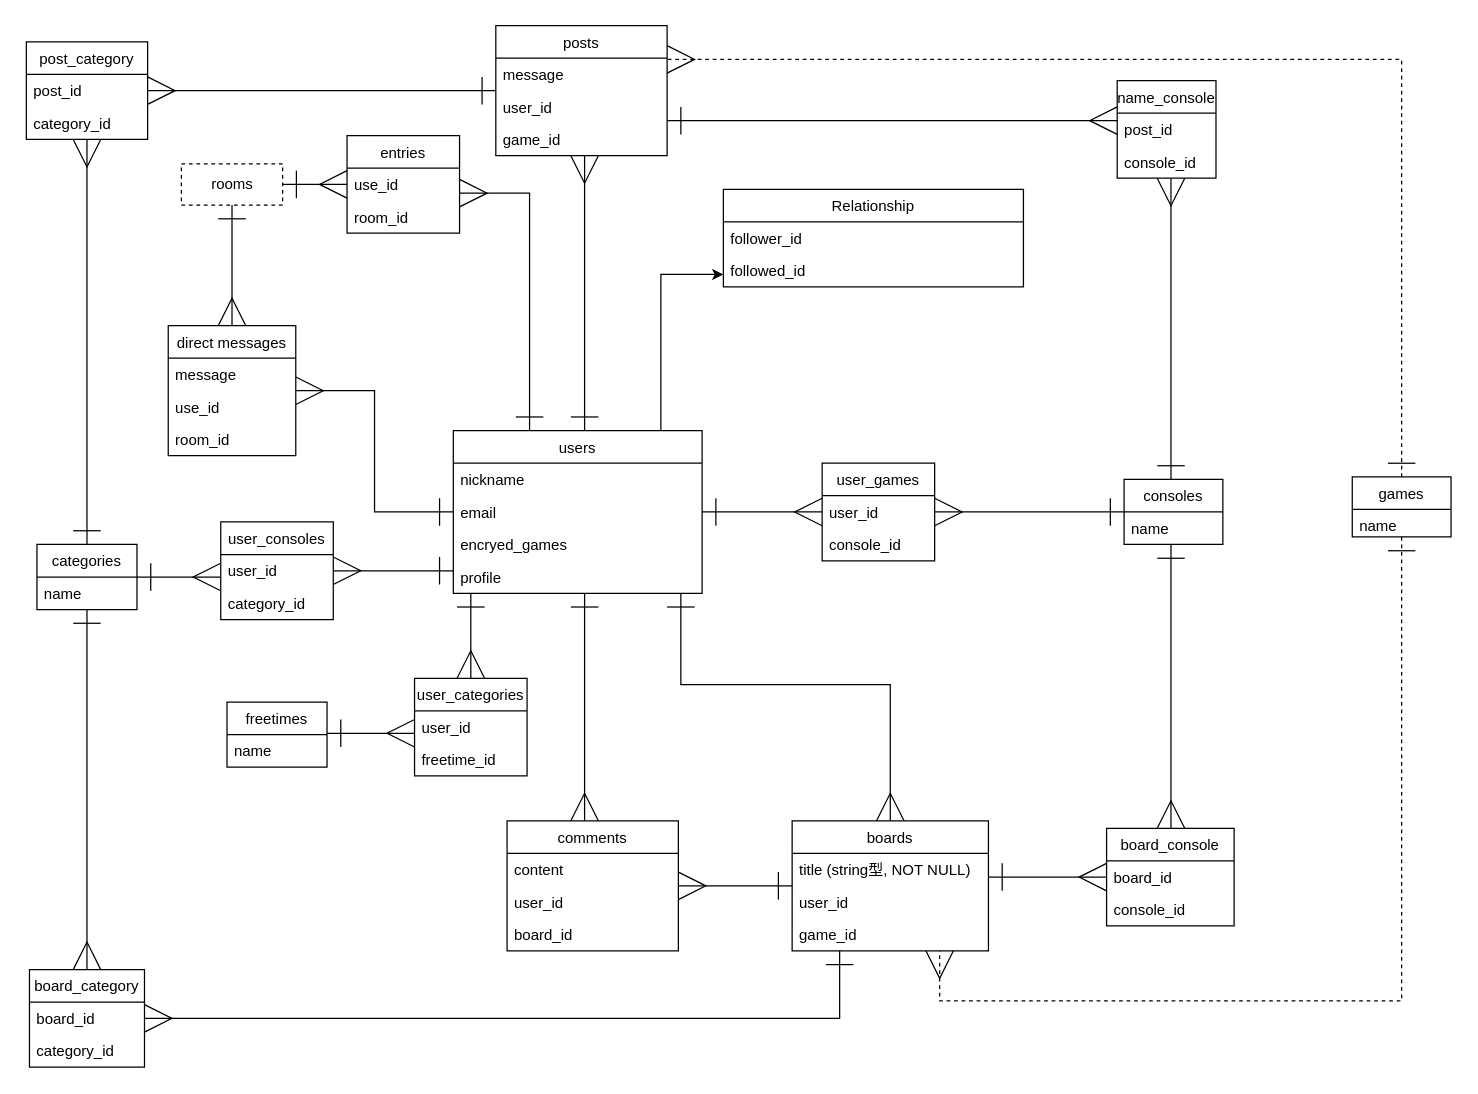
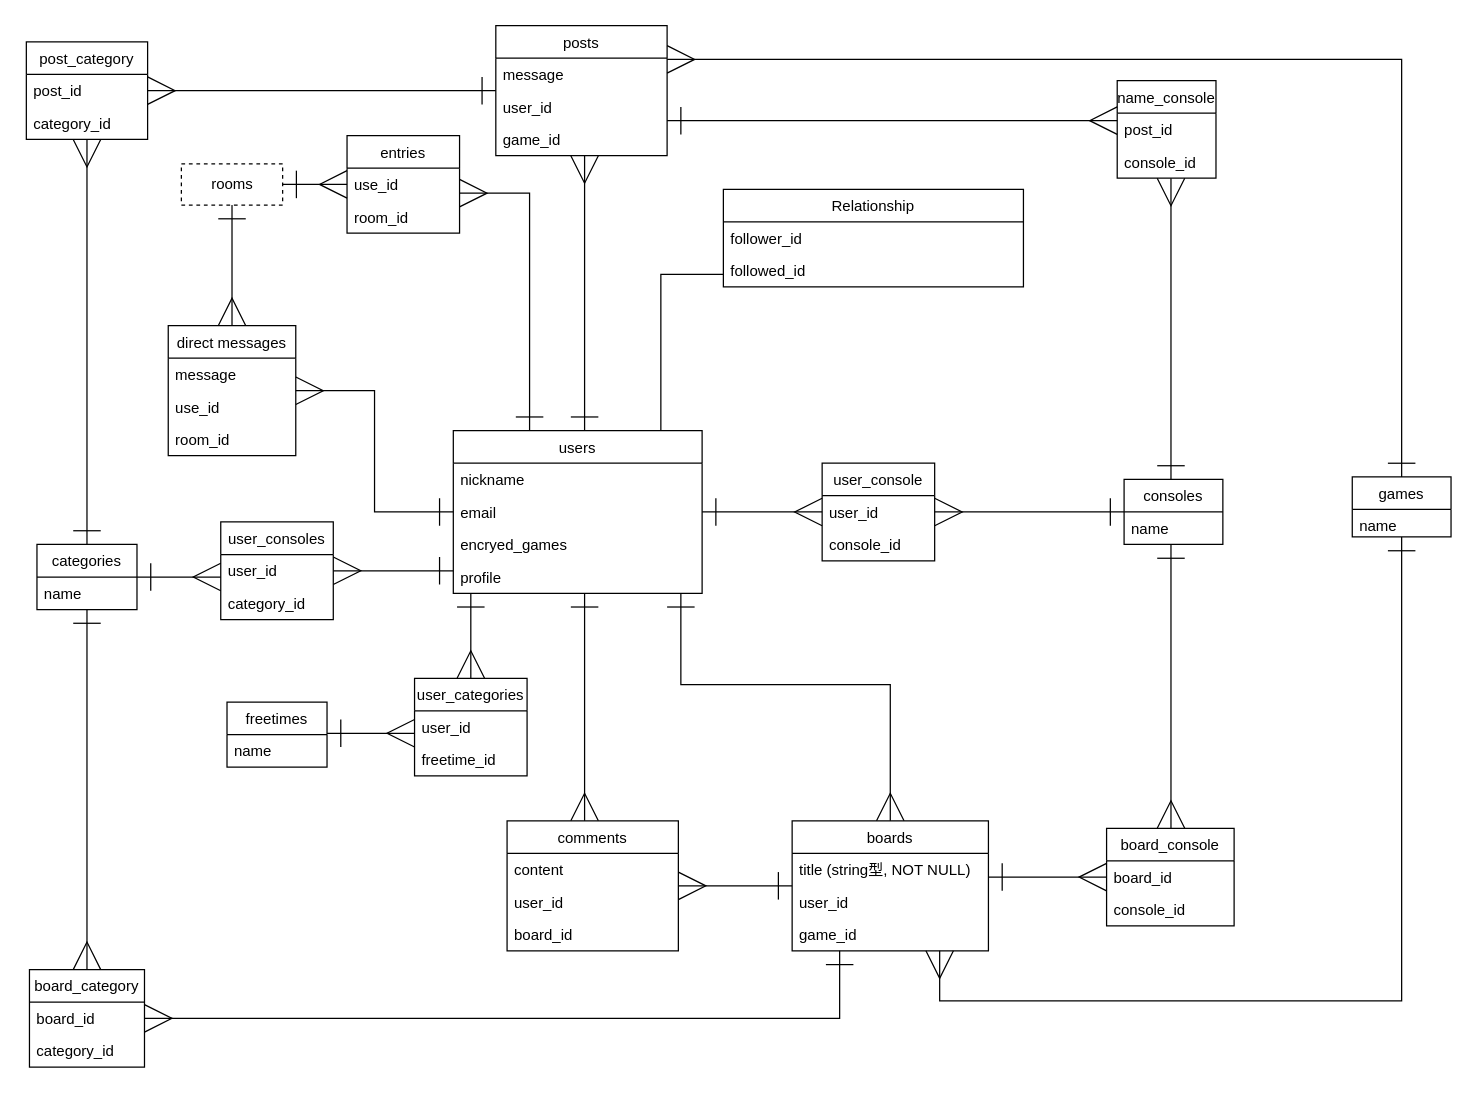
- <mxCell id="26" style="edgeStyle=orthogonalEdgeStyle;rounded=0;orthogonalLoop=1;jettySize=auto;html=1;endArrow=ERmany;endFill=0;startSize=20;endSize=20;startArrow=ERone;startFill=0;dashed=1;" parent="1" source="49" target="29" edge="1"><mxGeometry relative="1" as="geometry"><Array as="points"><mxPoint x="1121" y="47" /></Array></mxGeometry></mxCell>
+ <mxCell id="26" style="edgeStyle=orthogonalEdgeStyle;rounded=0;orthogonalLoop=1;jettySize=auto;html=1;endArrow=ERmany;endFill=0;startSize=20;endSize=20;startArrow=ERone;startFill=0;" parent="1" source="49" target="29" edge="1"><mxGeometry relative="1" as="geometry"><Array as="points"><mxPoint x="1121" y="47" /></Array></mxGeometry></mxCell>
- <mxCell id="12" value="" style="edgeStyle=orthogonalEdgeStyle;rounded=0;orthogonalLoop=1;jettySize=auto;html=1;" parent="1" source="13" target="81" edge="1"><mxGeometry relative="1" as="geometry"><Array as="points"><mxPoint x="528" y="219" /></Array></mxGeometry></mxCell>
+ <mxCell id="12" value="" style="edgeStyle=orthogonalEdgeStyle;rounded=0;orthogonalLoop=1;jettySize=auto;html=1;endArrow=none;" parent="1" source="13" target="81" edge="1"><mxGeometry relative="1" as="geometry"><Array as="points"><mxPoint x="528" y="219" /></Array></mxGeometry></mxCell>
- <mxCell id="41" value="user_games" style="swimlane;fontStyle=0;childLayout=stackLayout;horizontal=1;startSize=26;fillColor=none;horizontalStack=0;resizeParent=1;resizeParentMax=0;resizeLast=0;collapsible=1;marginBottom=0;" parent="1" vertex="1"><mxGeometry x="657" y="370" width="90" height="78" as="geometry" /></mxCell>
+ <mxCell id="41" value="user_console" style="swimlane;fontStyle=0;childLayout=stackLayout;horizontal=1;startSize=26;fillColor=none;horizontalStack=0;resizeParent=1;resizeParentMax=0;resizeLast=0;collapsible=1;marginBottom=0;" parent="1" vertex="1"><mxGeometry x="657" y="370" width="90" height="78" as="geometry" /></mxCell>
- <mxCell id="23" style="edgeStyle=orthogonalEdgeStyle;rounded=0;orthogonalLoop=1;jettySize=auto;html=1;endArrow=ERmany;endFill=0;startArrow=ERone;startFill=0;endSize=20;startSize=20;dashed=1;" parent="1" source="49" target="60" edge="1"><mxGeometry relative="1" as="geometry"><Array as="points"><mxPoint x="1121" y="800" /><mxPoint x="751" y="800" /></Array></mxGeometry></mxCell>
+ <mxCell id="23" style="edgeStyle=orthogonalEdgeStyle;rounded=0;orthogonalLoop=1;jettySize=auto;html=1;endArrow=ERmany;endFill=0;startArrow=ERone;startFill=0;endSize=20;startSize=20;" parent="1" source="49" target="60" edge="1"><mxGeometry relative="1" as="geometry"><Array as="points"><mxPoint x="1121" y="800" /><mxPoint x="751" y="800" /></Array></mxGeometry></mxCell>
